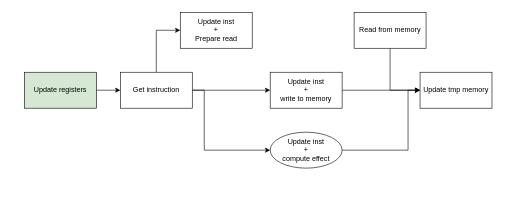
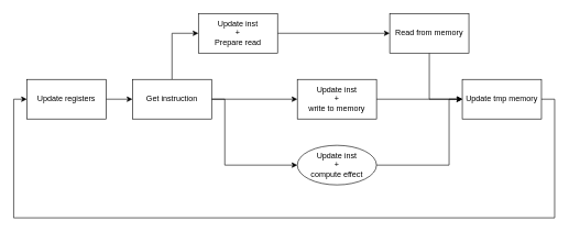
+ <mxCell id="8" value="" style="edgeStyle=orthogonalEdgeStyle;rounded=0;orthogonalLoop=1;jettySize=auto;html=1;" edge="1" parent="1" source="9" target="11"><mxGeometry relative="1" as="geometry" /></mxCell>
- <mxCell id="3" value="Update registers" style="rounded=0;whiteSpace=wrap;html=1;fillColor=#d5e8d4;" vertex="1" parent="1"><mxGeometry x="40" y="120" width="120" height="60" as="geometry" /></mxCell>
+ <mxCell id="3" value="Update registers" style="rounded=0;whiteSpace=wrap;html=1;" vertex="1" parent="1"><mxGeometry x="40" y="120" width="120" height="60" as="geometry" /></mxCell>
+ <mxCell id="16" style="edgeStyle=orthogonalEdgeStyle;rounded=0;orthogonalLoop=1;jettySize=auto;html=1;entryX=0;entryY=0.5;entryDx=0;entryDy=0;exitX=1;exitY=0.5;exitDx=0;exitDy=0;" edge="1" parent="1" source="17" target="3"><mxGeometry relative="1" as="geometry"><Array as="points"><mxPoint x="840" y="150" /><mxPoint x="840" y="330" /><mxPoint x="20" y="330" /><mxPoint x="20" y="150" /></Array></mxGeometry></mxCell>
